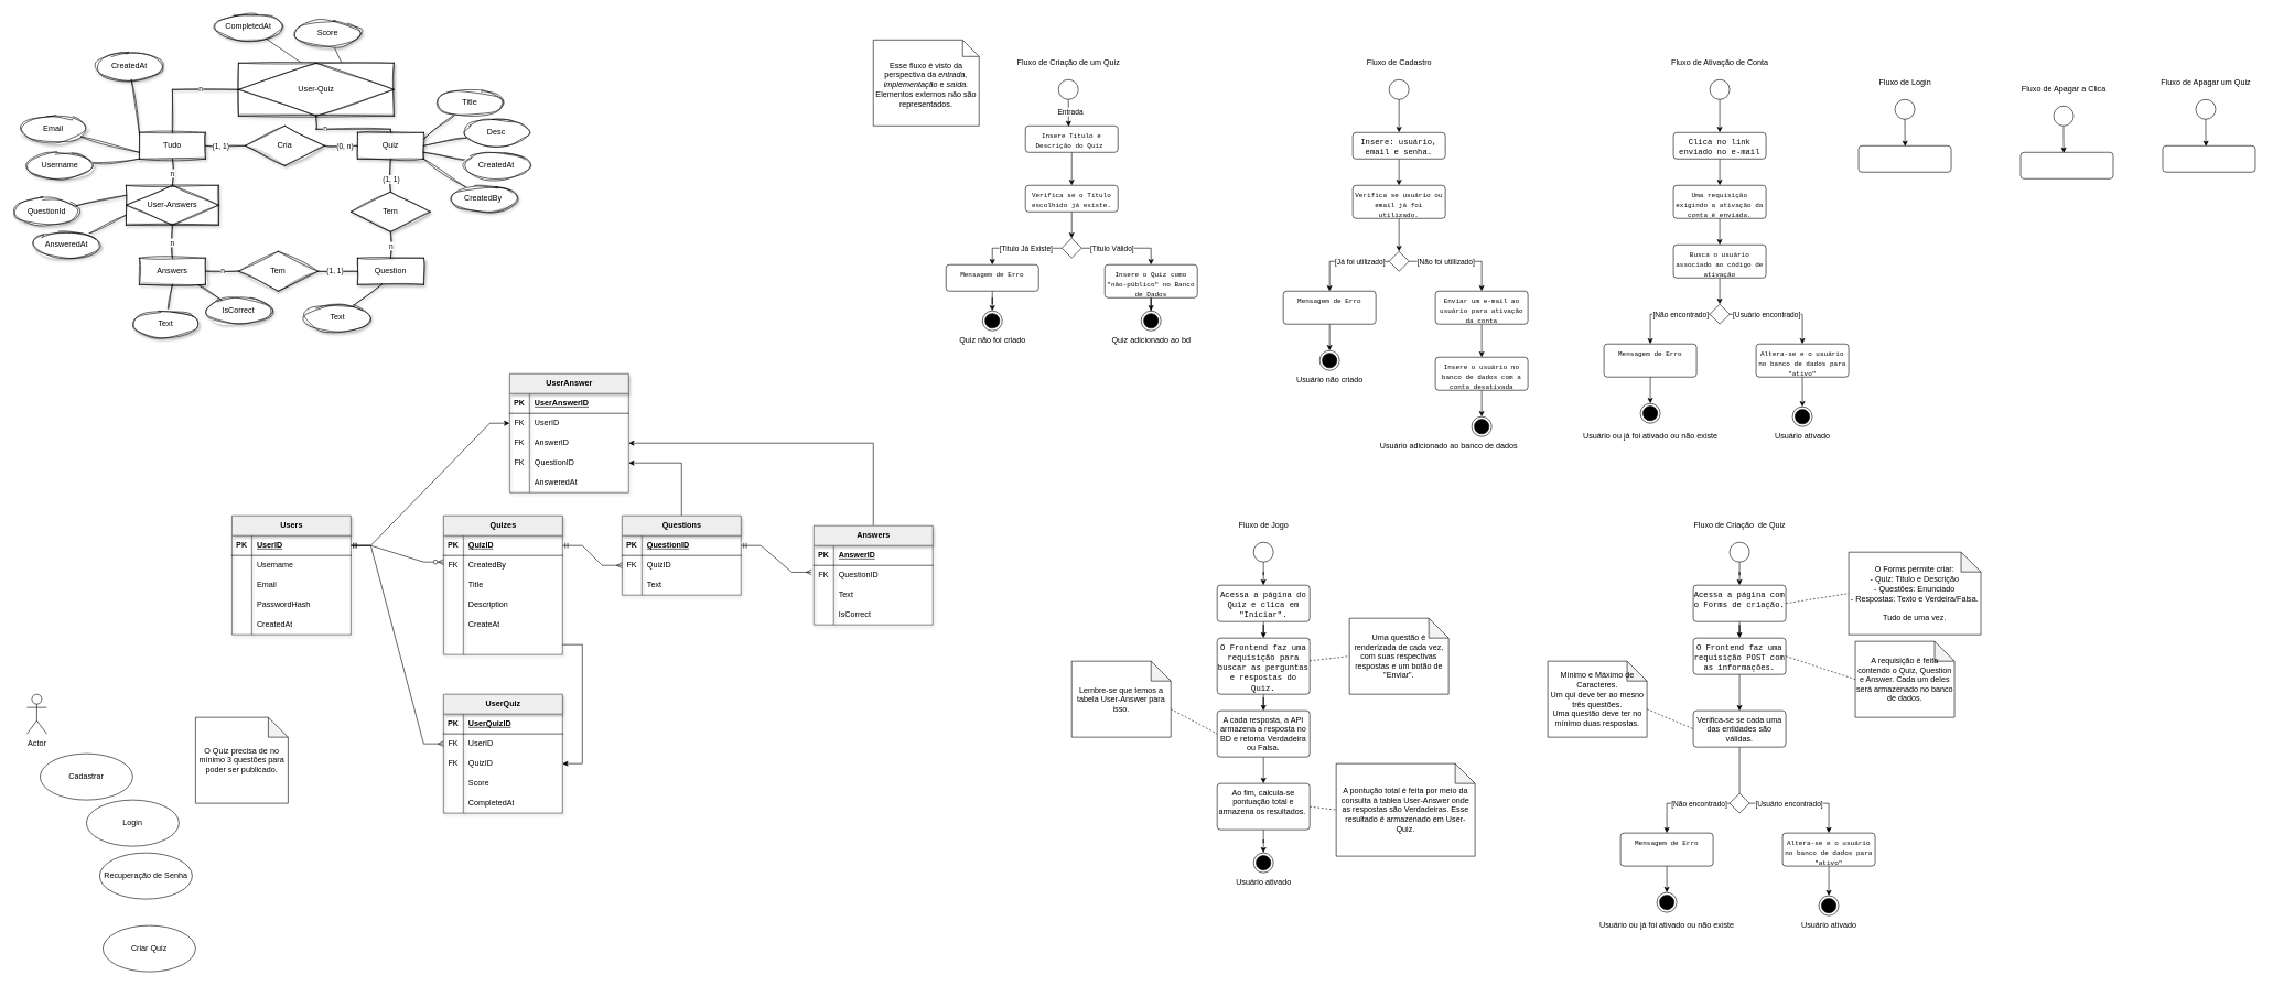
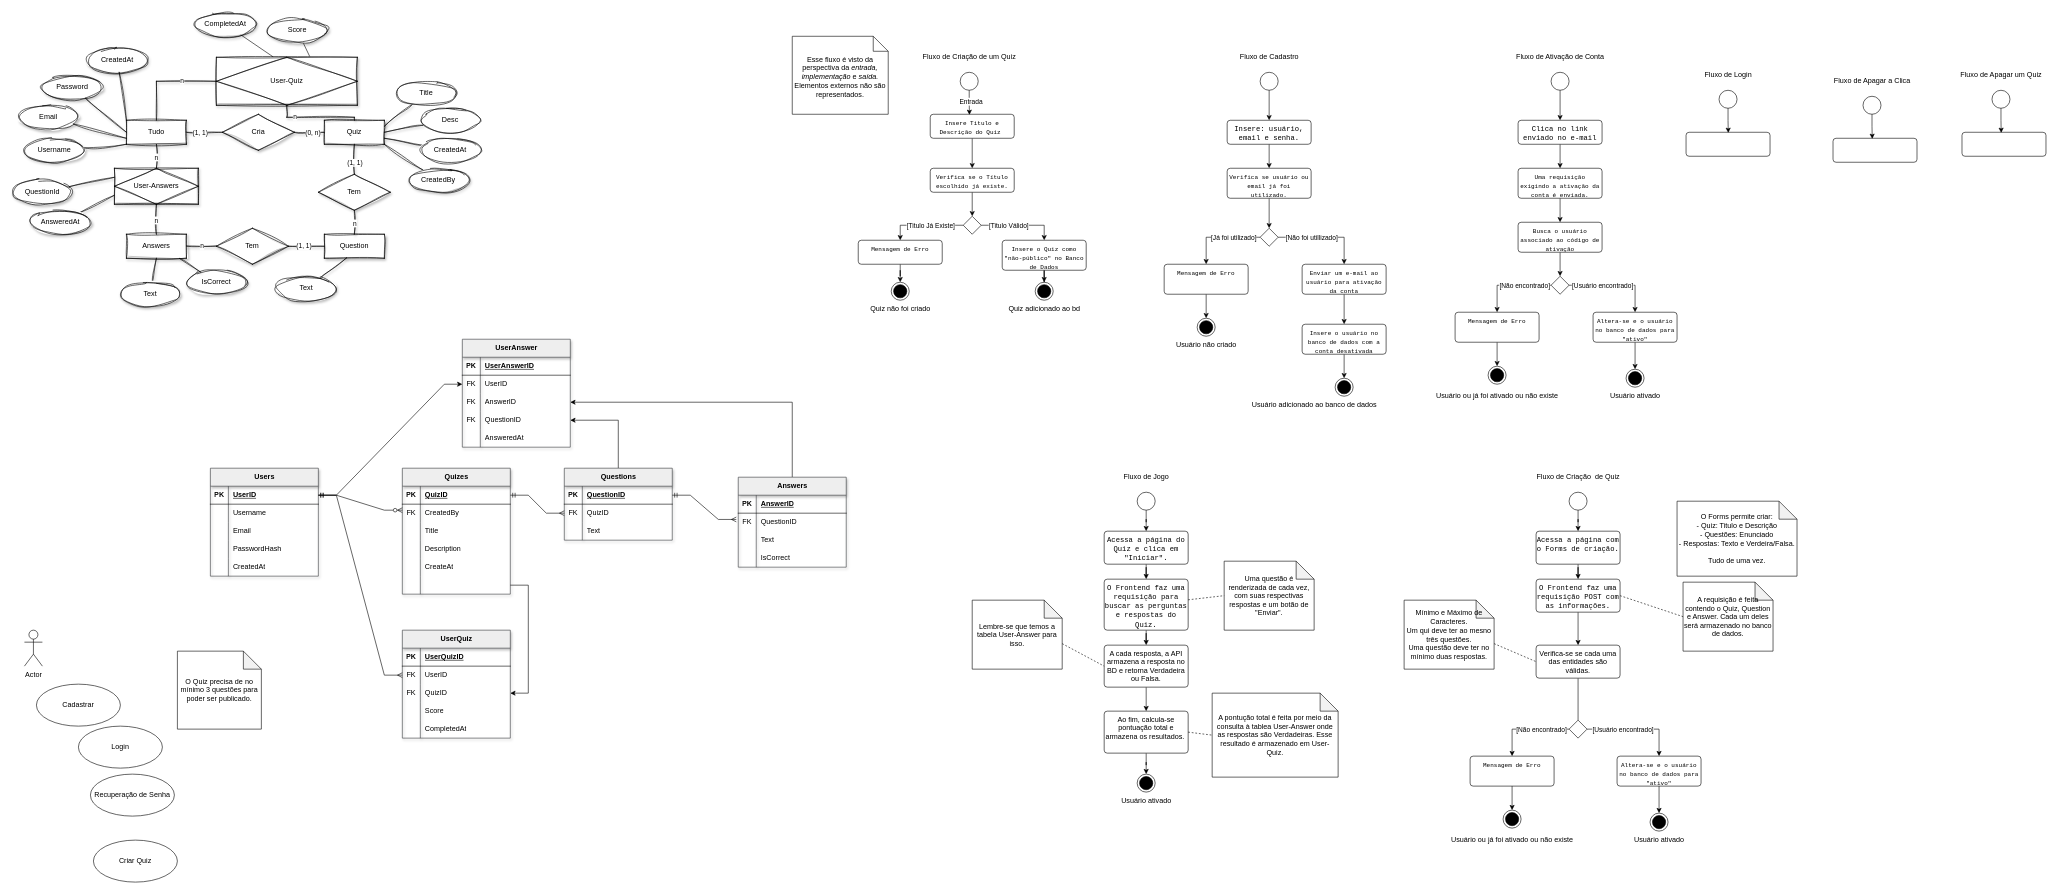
+ <mxCell id="87" value="Password" style="ellipse;whiteSpace=wrap;html=1;align=center;textShadow=0;labelBorderColor=none;shadow=1;sketch=1;curveFitting=1;jiggle=2;" parent="1" vertex="1"><mxGeometry x="70" y="125" width="100" height="40" as="geometry" /></mxCell>
+ <mxCell id="88" style="rounded=0;orthogonalLoop=1;jettySize=auto;html=1;entryX=0;entryY=0.5;entryDx=0;entryDy=0;endArrow=none;endFill=0;textShadow=0;labelBorderColor=none;sketch=1;curveFitting=1;jiggle=2;shadow=1;" parent="1" source="87" target="69" edge="1"><mxGeometry relative="1" as="geometry" /></mxCell>
- <mxCell id="276" style="rounded=0;orthogonalLoop=1;jettySize=auto;html=1;entryX=0;entryY=0.5;entryDx=0;entryDy=0;entryPerimeter=0;endArrow=none;endFill=0;dashed=1;exitX=1;exitY=0.5;exitDx=0;exitDy=0;" parent="1" source="265" target="275" edge="1"><mxGeometry relative="1" as="geometry"><mxPoint x="2710" y="1009" as="sourcePoint" /><mxPoint x="2770" y="1003" as="targetPoint" /></mxGeometry></mxCell>
